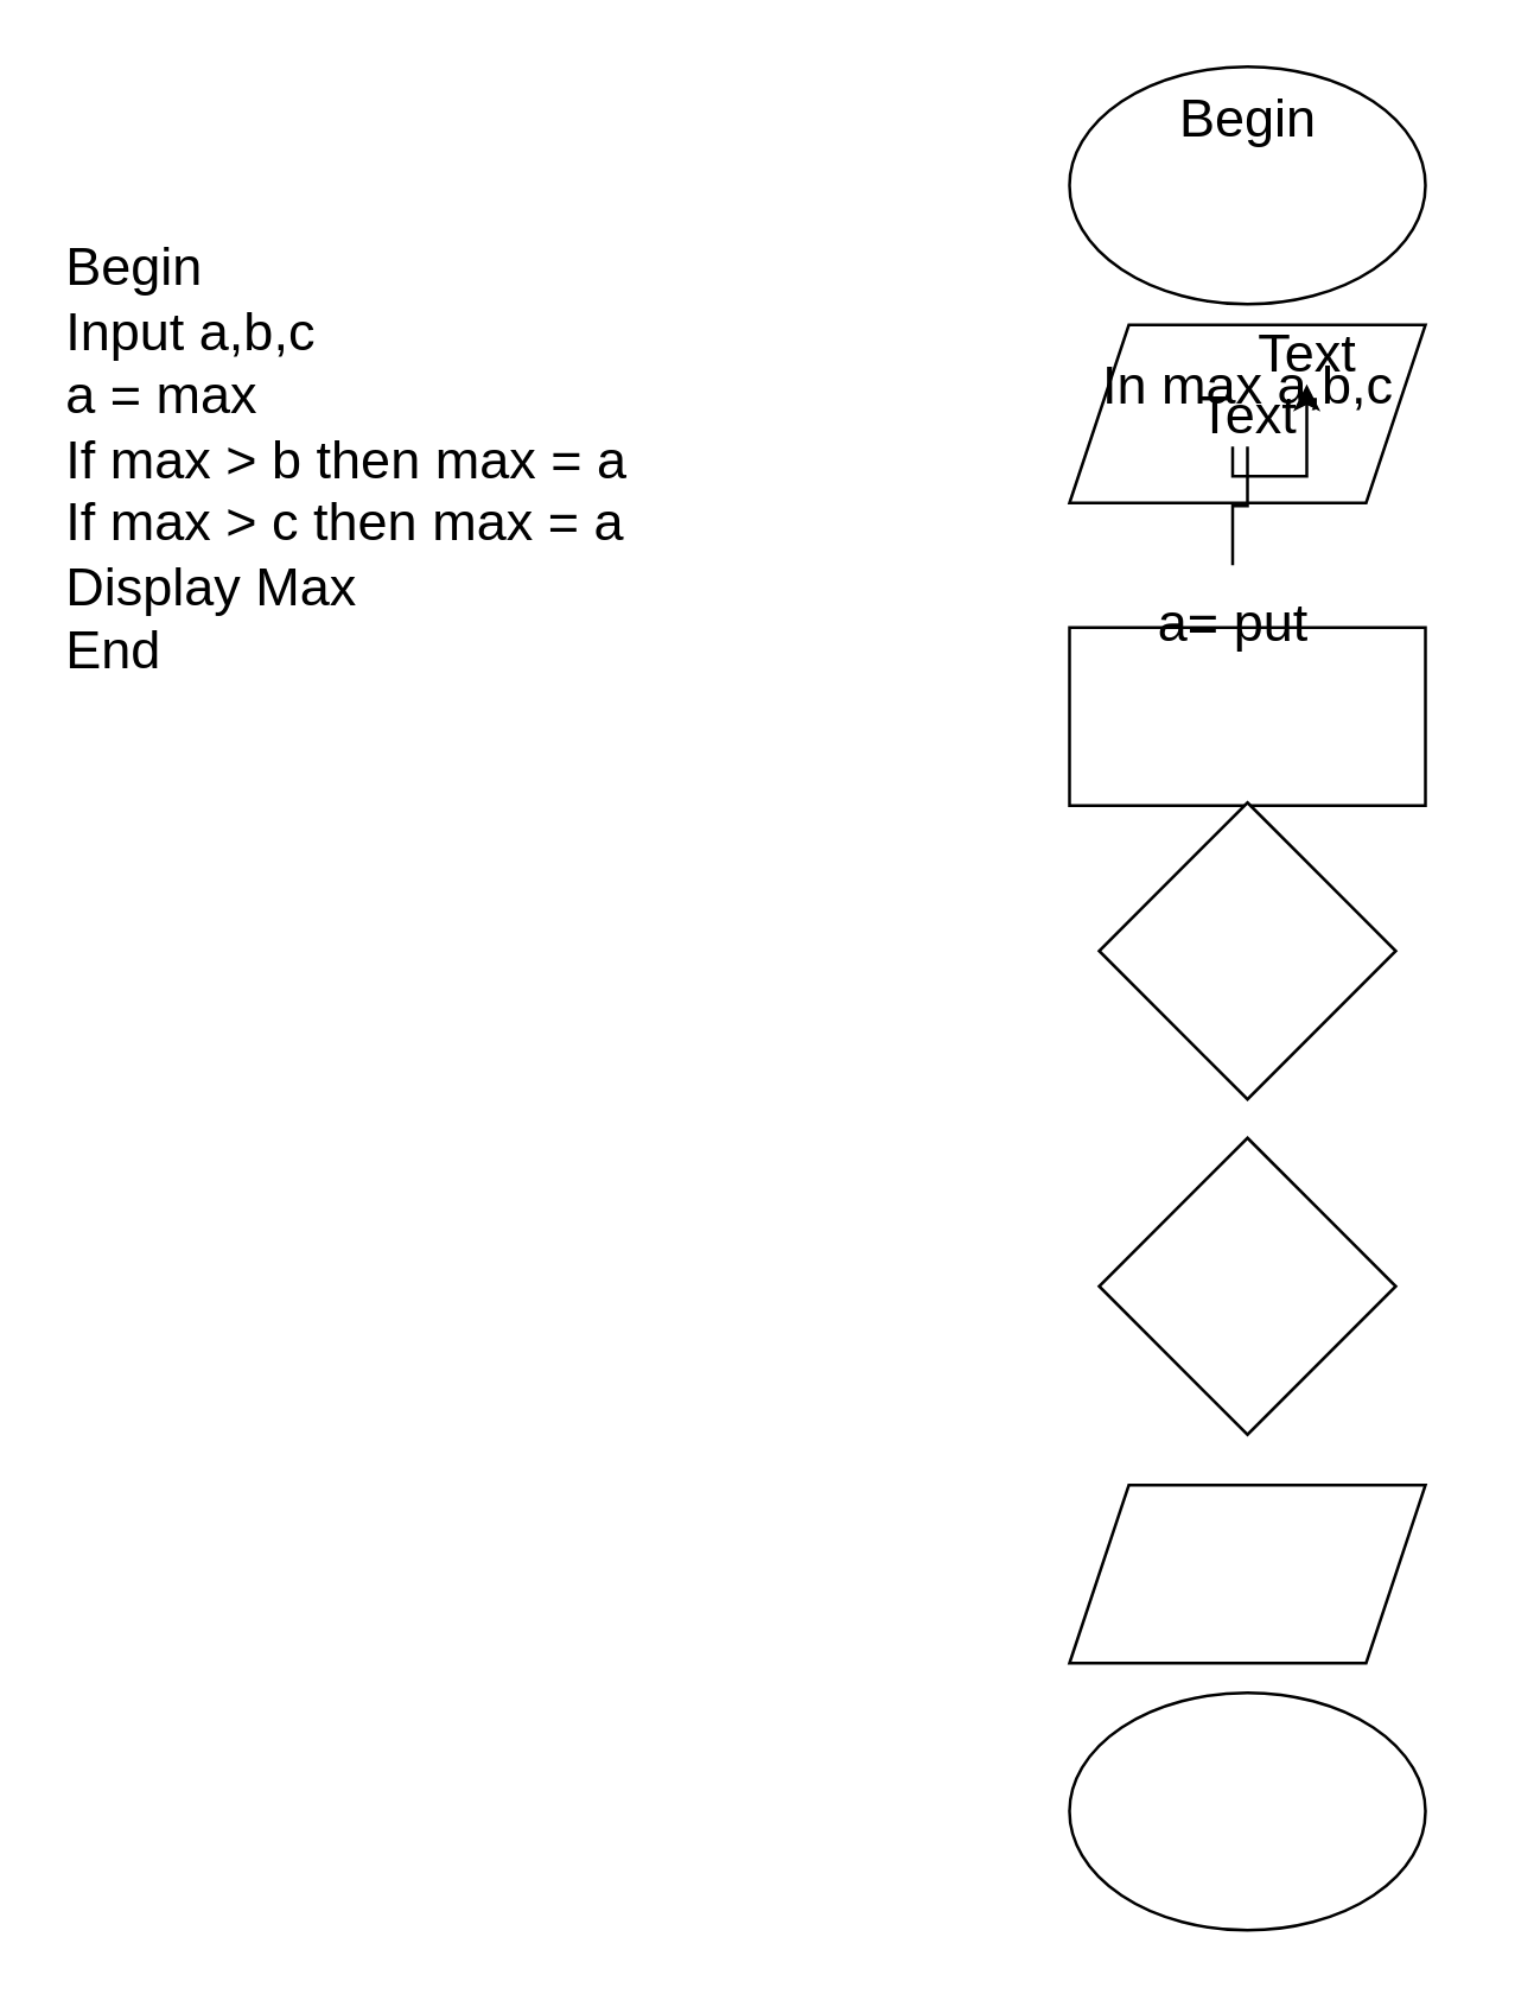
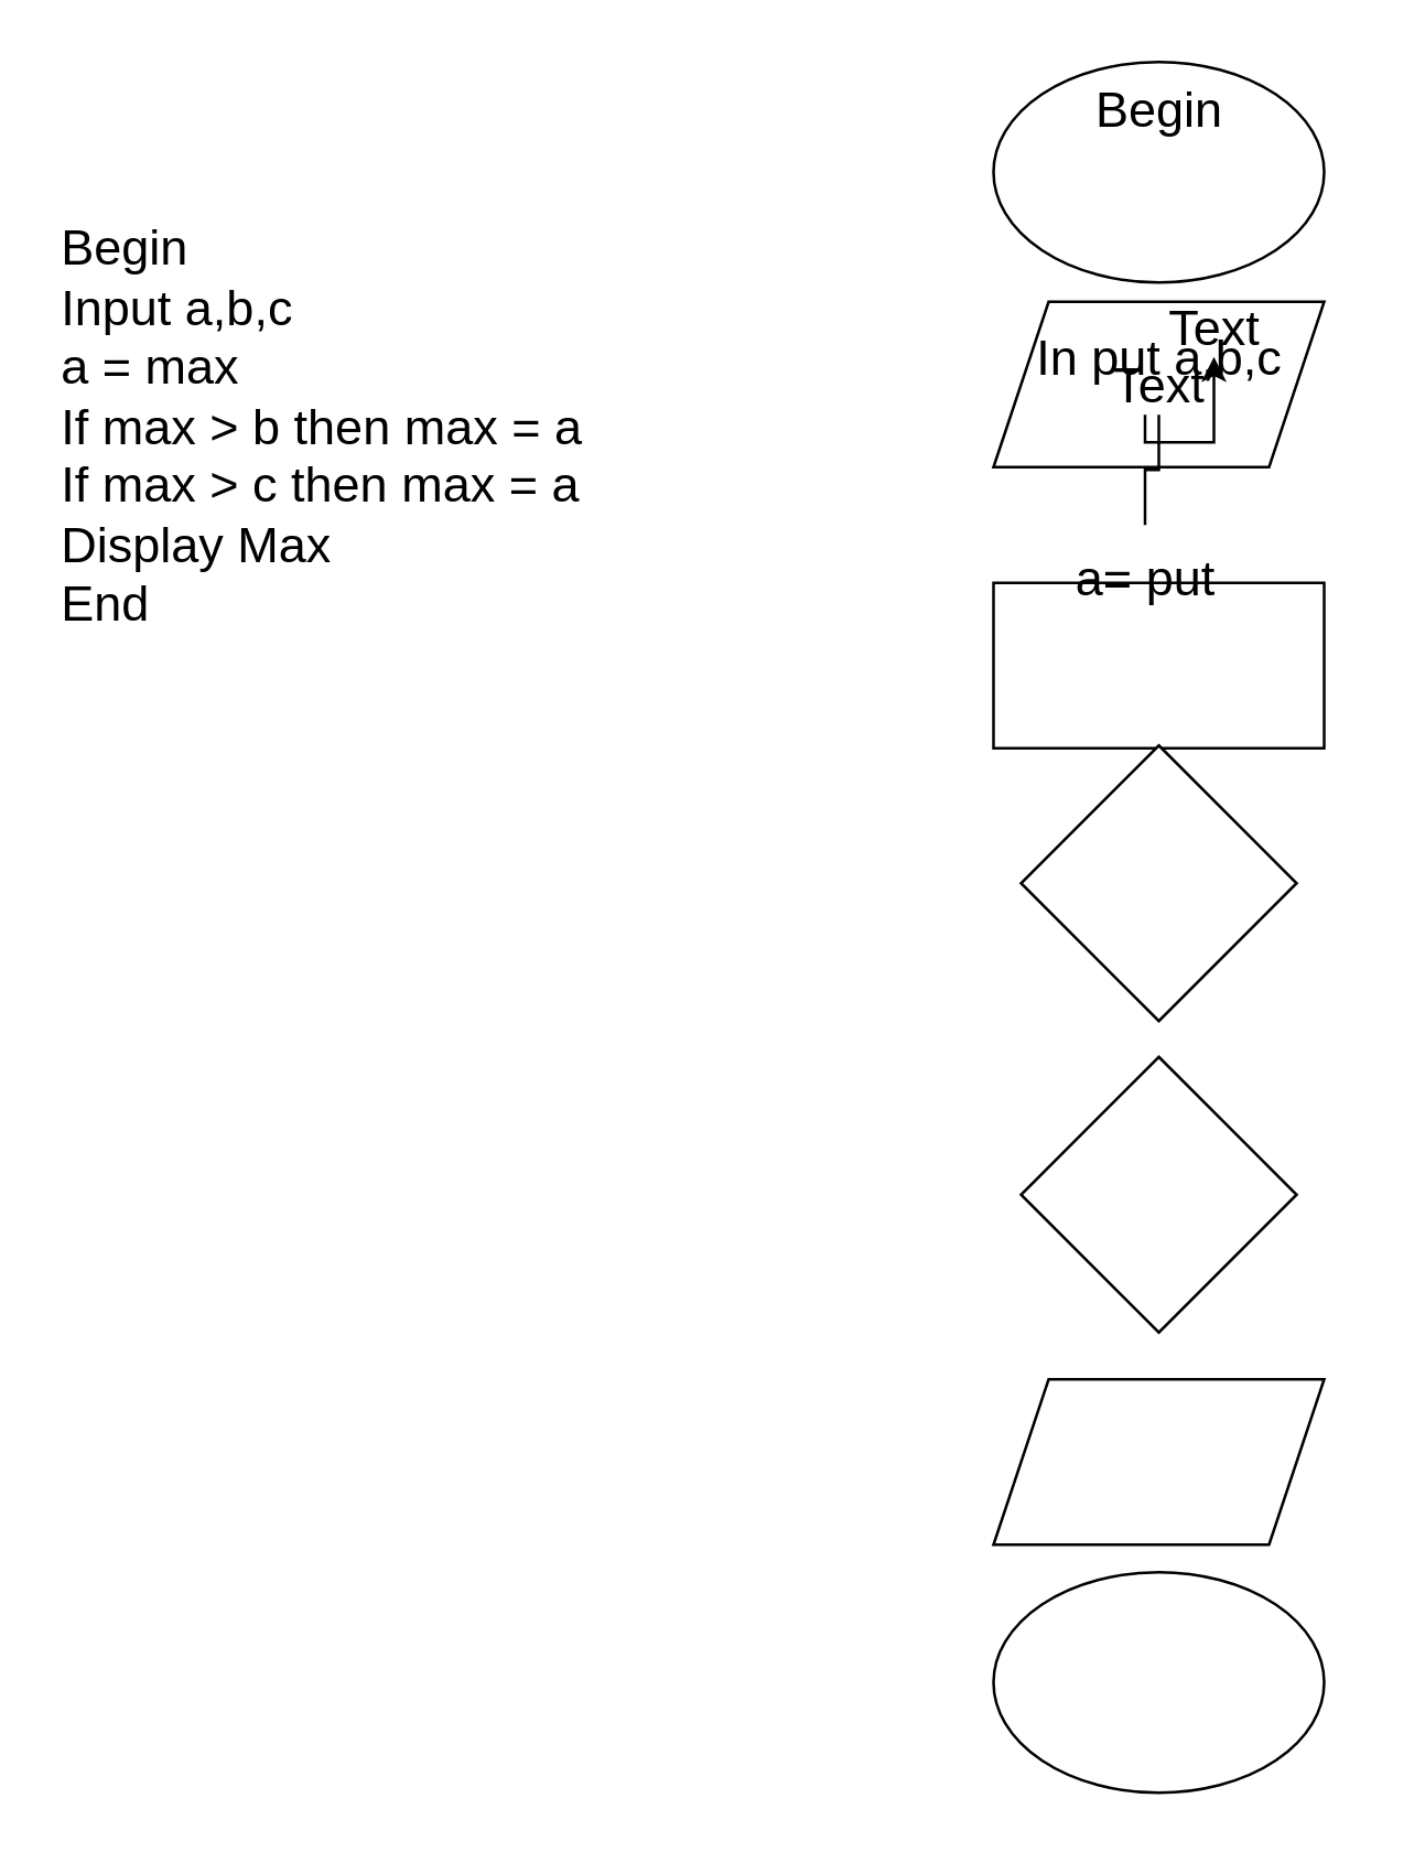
- <mxCell id="11" value="In max a,b,c&amp;nbsp; &amp;nbsp;&amp;nbsp;" style="text;html=1;align=center;verticalAlign=middle;resizable=0;points=[];autosize=1;strokeColor=none;fillColor=none;fontSize=18;" vertex="1" parent="1"><mxGeometry x="365" y="110" width="130" height="40" as="geometry" /></mxCell>
+ <mxCell id="11" value="In put a,b,c&amp;nbsp; &amp;nbsp;&amp;nbsp;" style="text;html=1;align=center;verticalAlign=middle;resizable=0;points=[];autosize=1;strokeColor=none;fillColor=none;fontSize=18;" vertex="1" parent="1"><mxGeometry x="365" y="110" width="130" height="40" as="geometry" /></mxCell>
